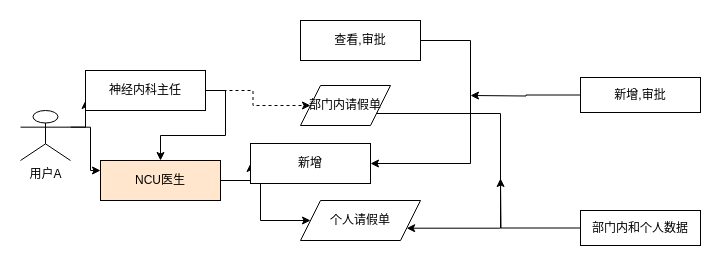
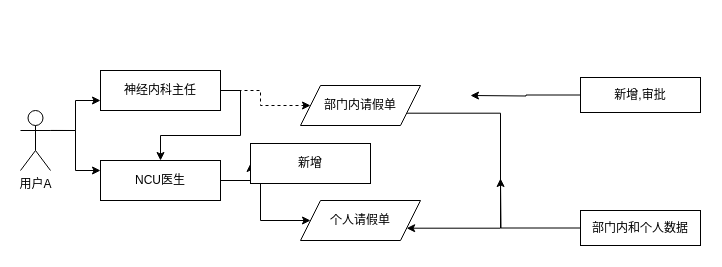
- <mxCell id="11" value="查看,审批" style="rounded=0;whiteSpace=wrap;html=1;" vertex="1" parent="1"><mxGeometry x="300" y="20" width="120" height="40" as="geometry" /></mxCell>
- <mxCell id="7" value="神经内科主任" style="rounded=0;whiteSpace=wrap;html=1;" vertex="1" parent="1"><mxGeometry x="85" y="70" width="120" height="40" as="geometry" /></mxCell>
+ <mxCell id="7" value="神经内科主任" style="rounded=0;whiteSpace=wrap;html=1;" vertex="1" parent="1"><mxGeometry x="100" y="70" width="120" height="40" as="geometry" /></mxCell>
- <mxCell id="13" value="部门内请假单" style="shape=parallelogram;perimeter=parallelogramPerimeter;whiteSpace=wrap;html=1;fixedSize=1;" vertex="1" parent="1"><mxGeometry x="300" y="85" width="90" height="40" as="geometry" /></mxCell>
+ <mxCell id="13" value="部门内请假单" style="shape=parallelogram;perimeter=parallelogramPerimeter;whiteSpace=wrap;html=1;fixedSize=1;" vertex="1" parent="1"><mxGeometry x="300" y="85" width="120" height="40" as="geometry" /></mxCell>
- <mxCell id="10" style="edgeStyle=orthogonalEdgeStyle;rounded=0;orthogonalLoop=1;jettySize=auto;html=1;exitX=1;exitY=0.5;exitDx=0;exitDy=0;entryX=1;entryY=0.5;entryDx=0;entryDy=0;" edge="1" parent="1" source="11" target="15"><mxGeometry relative="1" as="geometry"><Array as="points"><mxPoint x="470" y="40" /><mxPoint x="470" y="163" /></Array></mxGeometry></mxCell>
- <mxCell id="4" value="用户A" style="shape=umlActor;verticalLabelPosition=bottom;verticalAlign=top;html=1;outlineConnect=0;" vertex="1" parent="1"><mxGeometry x="20" y="110" width="50" height="50" as="geometry" /></mxCell>
+ <mxCell id="4" value="用户A" style="shape=umlActor;verticalLabelPosition=bottom;verticalAlign=top;html=1;outlineConnect=0;" vertex="1" parent="1"><mxGeometry x="20" y="110" width="30" height="60" as="geometry" /></mxCell>
- <mxCell id="9" value="NCU医生" style="rounded=0;whiteSpace=wrap;html=1;fillColor=#ffe6cc;" vertex="1" parent="1"><mxGeometry x="100" y="160" width="120" height="40" as="geometry" /></mxCell>
+ <mxCell id="9" value="NCU医生" style="rounded=0;whiteSpace=wrap;html=1;" vertex="1" parent="1"><mxGeometry x="100" y="160" width="120" height="40" as="geometry" /></mxCell>
